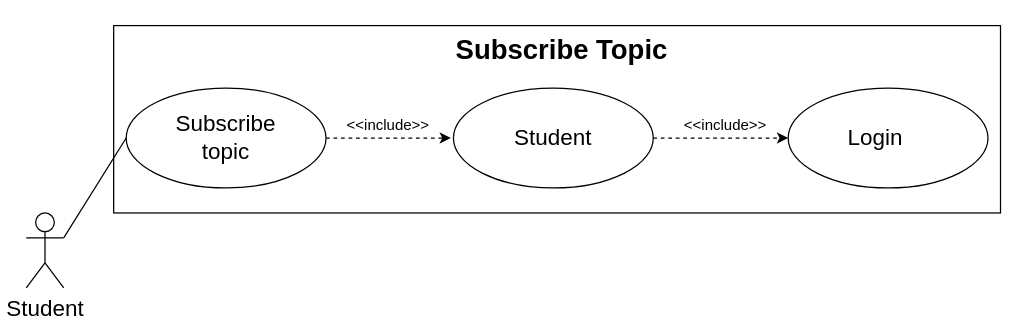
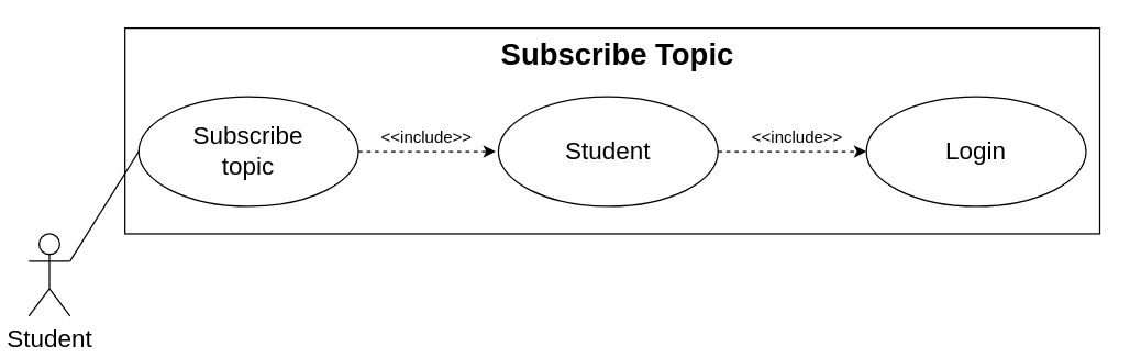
- <mxCell id="14" value="&lt;span style=&quot;font-size: 18px&quot;&gt;Login&lt;/span&gt;" style="text;html=1;strokeColor=none;fillColor=none;align=center;verticalAlign=middle;whiteSpace=wrap;rounded=0;" parent="1" vertex="1"><mxGeometry x="645" y="100" width="110" height="20" as="geometry" /></mxCell>
+ <mxCell id="14" value="&lt;span style=&quot;font-size: 18px&quot;&gt;Login&lt;/span&gt;" style="text;html=1;strokeColor=none;fillColor=none;align=center;verticalAlign=middle;whiteSpace=wrap;rounded=0;" parent="1" vertex="1"><mxGeometry x="655" y="100" width="110" height="20" as="geometry" /></mxCell>
